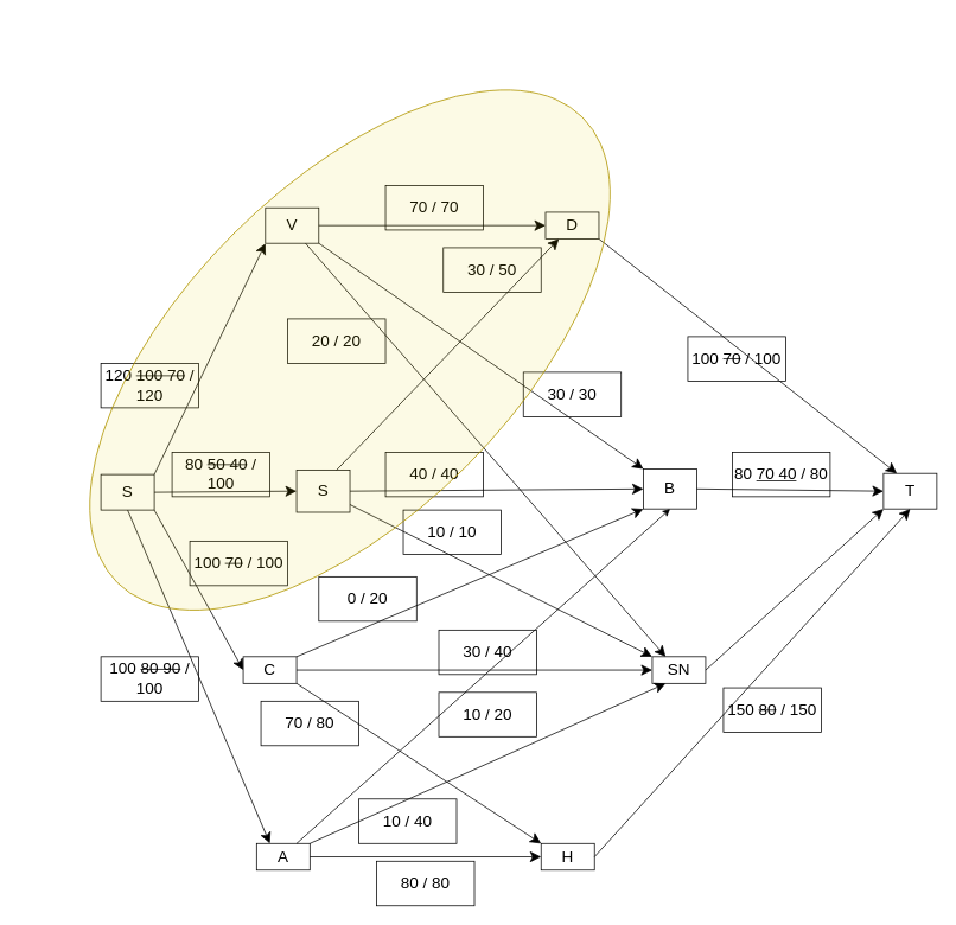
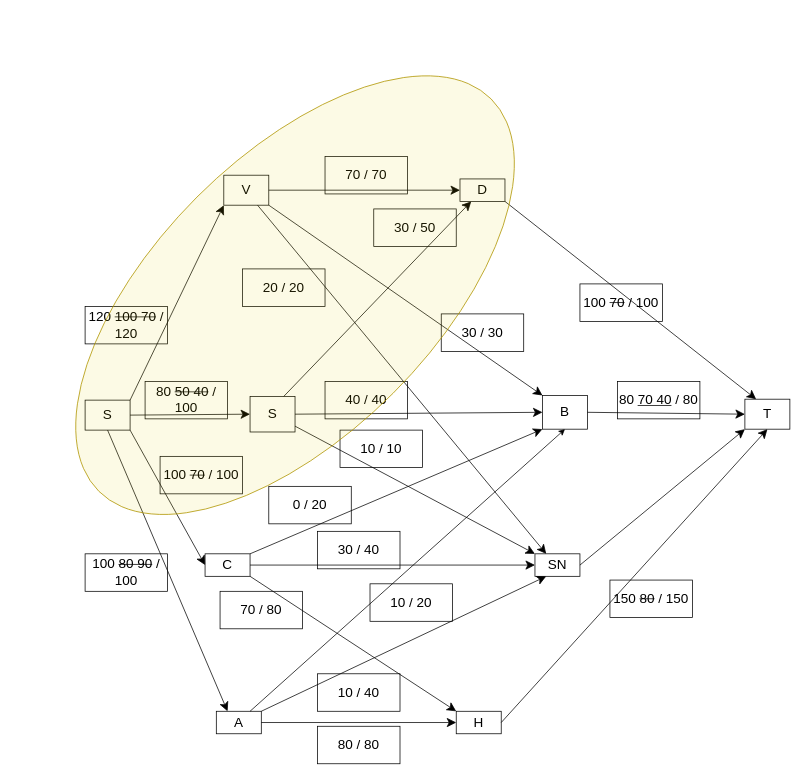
- <mxCell id="43" value="30 / 40" style="text;html=1;align=center;verticalAlign=middle;whiteSpace=wrap;rounded=0;fontSize=18;strokeColor=#000000;fontColor=#000000;" vertex="1" parent="1"><mxGeometry x="490" y="520" width="110" height="50" as="geometry" /></mxCell>
+ <mxCell id="43" value="30 / 40" style="text;html=1;align=center;verticalAlign=middle;whiteSpace=wrap;rounded=0;fontSize=18;strokeColor=#000000;fontColor=#000000;" vertex="1" parent="1"><mxGeometry x="420" y="520" width="110" height="50" as="geometry" /></mxCell>
- <mxCell id="11" value="&lt;font style=&quot;font-size: 18px;&quot;&gt;SN&lt;/font&gt;" style="text;html=1;align=center;verticalAlign=middle;whiteSpace=wrap;rounded=0;strokeColor=#000000;fontColor=#000000;" vertex="1" parent="1"><mxGeometry x="730" y="550" width="60" height="30" as="geometry" /></mxCell>
+ <mxCell id="11" value="&lt;font style=&quot;font-size: 18px;&quot;&gt;SN&lt;/font&gt;" style="text;html=1;align=center;verticalAlign=middle;whiteSpace=wrap;rounded=0;strokeColor=#000000;fontColor=#000000;" vertex="1" parent="1"><mxGeometry x="710" y="550" width="60" height="30" as="geometry" /></mxCell>
- <mxCell id="46" value="10 / 40" style="text;html=1;align=center;verticalAlign=middle;whiteSpace=wrap;rounded=0;fontSize=18;strokeColor=#000000;fontColor=#000000;" vertex="1" parent="1"><mxGeometry x="400" y="710" width="110" height="50" as="geometry" /></mxCell>
+ <mxCell id="46" value="10 / 40" style="text;html=1;align=center;verticalAlign=middle;whiteSpace=wrap;rounded=0;fontSize=18;strokeColor=#000000;fontColor=#000000;" vertex="1" parent="1"><mxGeometry x="420" y="710" width="110" height="50" as="geometry" /></mxCell>
